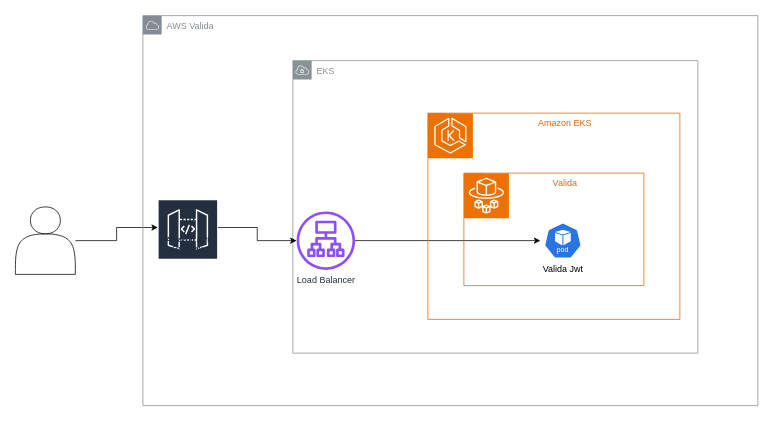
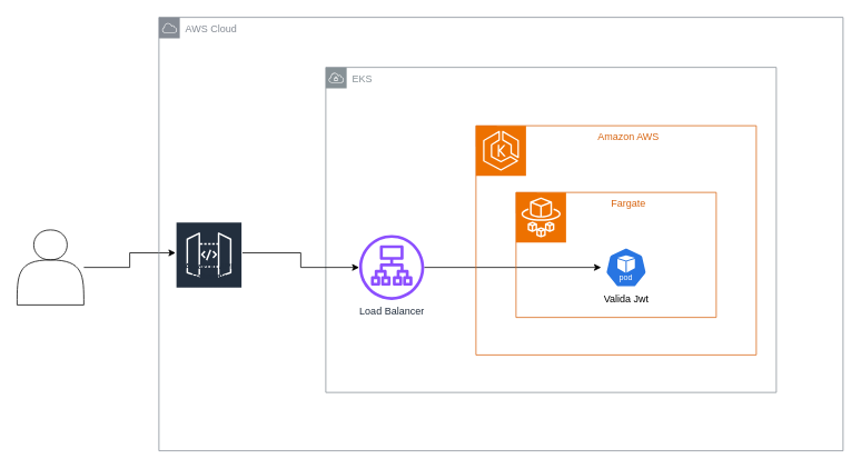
- <mxCell id="14" value="AWS Valida" style="sketch=0;outlineConnect=0;gradientColor=none;html=1;whiteSpace=wrap;fontSize=12;fontStyle=0;shape=mxgraph.aws4.group;grIcon=mxgraph.aws4.group_aws_cloud;strokeColor=#858B94;fillColor=none;verticalAlign=top;align=left;spacingLeft=30;fontColor=#858B94;dashed=0;" vertex="1" parent="1"><mxGeometry x="190" y="20" width="820" height="520" as="geometry" /></mxCell>
+ <mxCell id="14" value="AWS Cloud" style="sketch=0;outlineConnect=0;gradientColor=none;html=1;whiteSpace=wrap;fontSize=12;fontStyle=0;shape=mxgraph.aws4.group;grIcon=mxgraph.aws4.group_aws_cloud;strokeColor=#858B94;fillColor=none;verticalAlign=top;align=left;spacingLeft=30;fontColor=#858B94;dashed=0;" vertex="1" parent="1"><mxGeometry x="190" y="20" width="820" height="520" as="geometry" /></mxCell>
- <mxCell id="9" value="Amazon EKS" style="points=[[0,0],[0.25,0],[0.5,0],[0.75,0],[1,0],[1,0.25],[1,0.5],[1,0.75],[1,1],[0.75,1],[0.5,1],[0.25,1],[0,1],[0,0.75],[0,0.5],[0,0.25]];outlineConnect=0;gradientColor=none;html=1;whiteSpace=wrap;fontSize=12;fontStyle=0;container=1;pointerEvents=0;collapsible=0;recursiveResize=0;shape=mxgraph.aws4.group;grIcon=mxgraph.aws4.group_ec2_instance_contents;strokeColor=#D86613;fillColor=none;verticalAlign=top;align=center;spacingLeft=30;fontColor=#D86613;dashed=0;" vertex="1" parent="1"><mxGeometry x="570" y="150" width="336" height="275" as="geometry" /></mxCell>
+ <mxCell id="9" value="Amazon AWS" style="points=[[0,0],[0.25,0],[0.5,0],[0.75,0],[1,0],[1,0.25],[1,0.5],[1,0.75],[1,1],[0.75,1],[0.5,1],[0.25,1],[0,1],[0,0.75],[0,0.5],[0,0.25]];outlineConnect=0;gradientColor=none;html=1;whiteSpace=wrap;fontSize=12;fontStyle=0;container=1;pointerEvents=0;collapsible=0;recursiveResize=0;shape=mxgraph.aws4.group;grIcon=mxgraph.aws4.group_ec2_instance_contents;strokeColor=#D86613;fillColor=none;verticalAlign=top;align=center;spacingLeft=30;fontColor=#D86613;dashed=0;" vertex="1" parent="1"><mxGeometry x="570" y="150" width="336" height="275" as="geometry" /></mxCell>
- <mxCell id="11" value="Valida" style="points=[[0,0],[0.25,0],[0.5,0],[0.75,0],[1,0],[1,0.25],[1,0.5],[1,0.75],[1,1],[0.75,1],[0.5,1],[0.25,1],[0,1],[0,0.75],[0,0.5],[0,0.25]];outlineConnect=0;gradientColor=none;html=1;whiteSpace=wrap;fontSize=12;fontStyle=0;container=1;pointerEvents=0;collapsible=0;recursiveResize=0;shape=mxgraph.aws4.group;grIcon=mxgraph.aws4.group_ec2_instance_contents;strokeColor=#D86613;fillColor=none;verticalAlign=top;align=center;spacingLeft=30;fontColor=#D86613;dashed=0;" vertex="1" parent="9"><mxGeometry x="48" y="80" width="240" height="150" as="geometry" /></mxCell>
+ <mxCell id="11" value="Fargate" style="points=[[0,0],[0.25,0],[0.5,0],[0.75,0],[1,0],[1,0.25],[1,0.5],[1,0.75],[1,1],[0.75,1],[0.5,1],[0.25,1],[0,1],[0,0.75],[0,0.5],[0,0.25]];outlineConnect=0;gradientColor=none;html=1;whiteSpace=wrap;fontSize=12;fontStyle=0;container=1;pointerEvents=0;collapsible=0;recursiveResize=0;shape=mxgraph.aws4.group;grIcon=mxgraph.aws4.group_ec2_instance_contents;strokeColor=#D86613;fillColor=none;verticalAlign=top;align=center;spacingLeft=30;fontColor=#D86613;dashed=0;" vertex="1" parent="9"><mxGeometry x="48" y="80" width="240" height="150" as="geometry" /></mxCell>
- <mxCell id="8" value="Load Balancer" style="sketch=0;outlineConnect=0;fontColor=#232F3E;gradientColor=none;fillColor=#8C4FFF;strokeColor=none;dashed=0;verticalLabelPosition=bottom;verticalAlign=top;align=center;html=1;fontSize=12;fontStyle=0;aspect=fixed;pointerEvents=1;shape=mxgraph.aws4.application_load_balancer;" vertex="1" parent="1"><mxGeometry x="395" y="281" width="78" height="78" as="geometry" /></mxCell>
+ <mxCell id="8" value="Load Balancer" style="sketch=0;outlineConnect=0;fontColor=#232F3E;gradientColor=none;fillColor=#8C4FFF;strokeColor=none;dashed=0;verticalLabelPosition=bottom;verticalAlign=top;align=center;html=1;fontSize=12;fontStyle=0;aspect=fixed;pointerEvents=1;shape=mxgraph.aws4.application_load_balancer;" vertex="1" parent="1"><mxGeometry x="430" y="281" width="78" height="78" as="geometry" /></mxCell>
